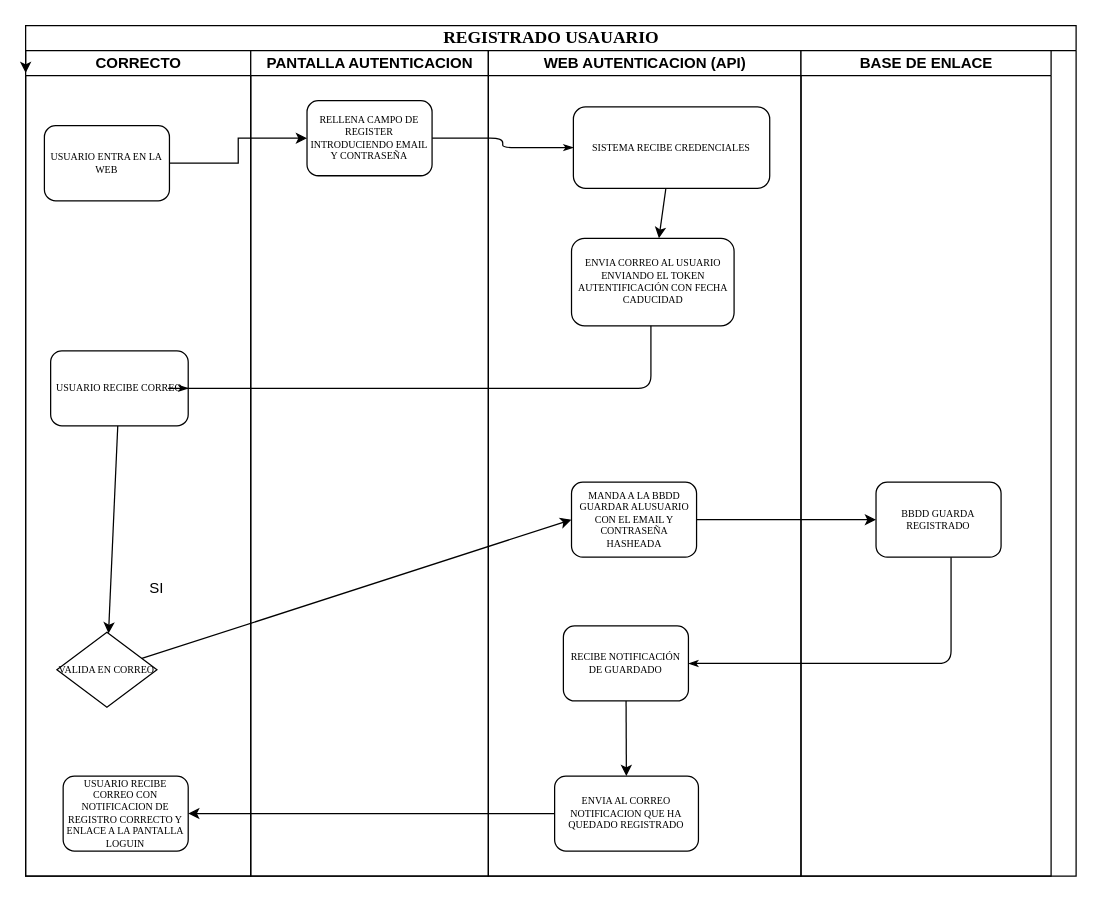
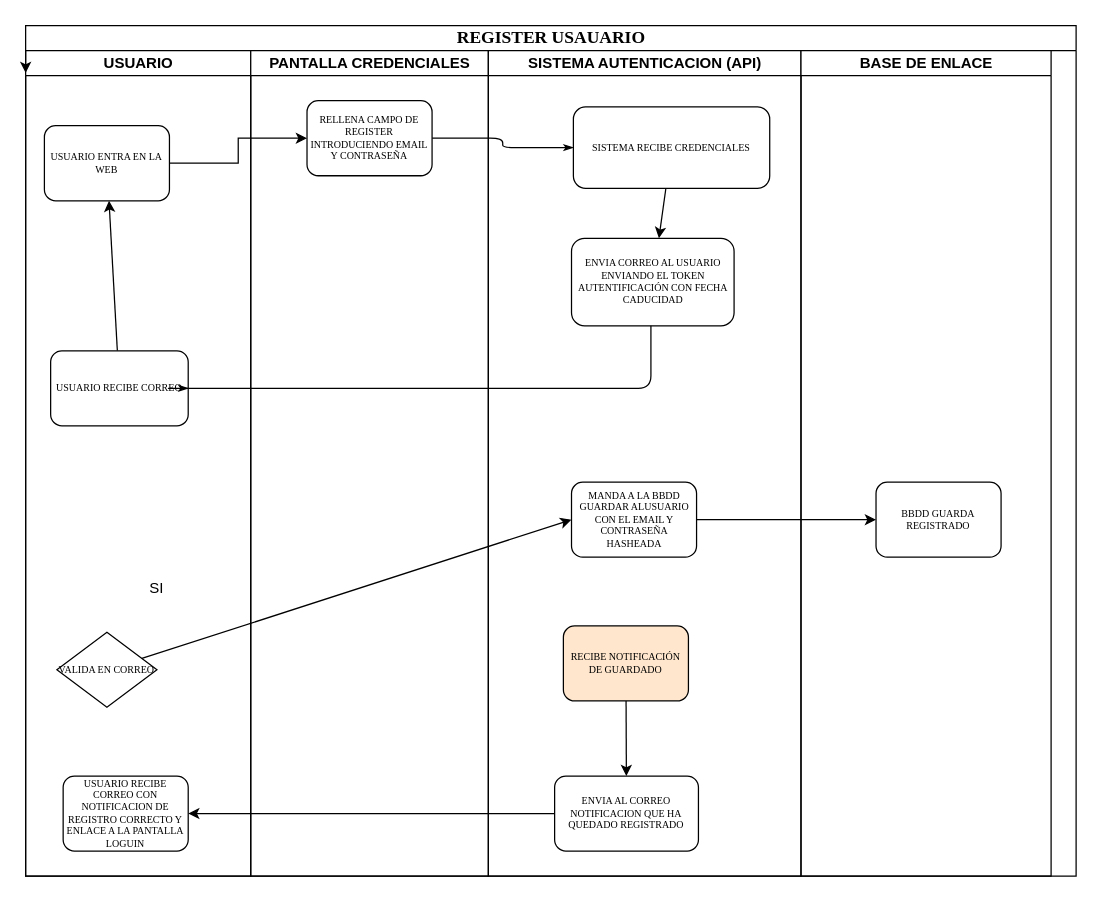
- <mxCell id="2" value="&lt;font style=&quot;font-size: 14px;&quot;&gt;REGISTRADO USAUARIO&lt;/font&gt;" style="swimlane;html=1;childLayout=stackLayout;startSize=20;rounded=0;shadow=0;labelBackgroundColor=none;strokeWidth=1;fontFamily=Verdana;fontSize=8;align=center;" parent="1" vertex="1"><mxGeometry x="20" y="20" width="840" height="680" as="geometry" /></mxCell>
+ <mxCell id="2" value="&lt;font style=&quot;font-size: 14px;&quot;&gt;REGISTER USAUARIO&lt;/font&gt;" style="swimlane;html=1;childLayout=stackLayout;startSize=20;rounded=0;shadow=0;labelBackgroundColor=none;strokeWidth=1;fontFamily=Verdana;fontSize=8;align=center;" parent="1" vertex="1"><mxGeometry x="20" y="20" width="840" height="680" as="geometry" /></mxCell>
- <mxCell id="3" value="CORRECTO" style="swimlane;html=1;startSize=20;" parent="2" vertex="1"><mxGeometry y="20" width="180" height="660" as="geometry" /></mxCell>
+ <mxCell id="3" value="USUARIO" style="swimlane;html=1;startSize=20;" parent="2" vertex="1"><mxGeometry y="20" width="180" height="660" as="geometry" /></mxCell>
- <mxCell id="11" value="PANTALLA AUTENTICACION" style="swimlane;html=1;startSize=20;" parent="2" vertex="1"><mxGeometry x="180" y="20" width="190" height="660" as="geometry" /></mxCell>
+ <mxCell id="11" value="PANTALLA CREDENCIALES" style="swimlane;html=1;startSize=20;" parent="2" vertex="1"><mxGeometry x="180" y="20" width="190" height="660" as="geometry" /></mxCell>
- <mxCell id="13" value="WEB AUTENTICACION (API)" style="swimlane;html=1;startSize=20;" parent="2" vertex="1"><mxGeometry x="370" y="20" width="250" height="660" as="geometry" /></mxCell>
+ <mxCell id="13" value="SISTEMA AUTENTICACION (API)" style="swimlane;html=1;startSize=20;" parent="2" vertex="1"><mxGeometry x="370" y="20" width="250" height="660" as="geometry" /></mxCell>
- <mxCell id="6" value="" style="edgeStyle=none;html=1;" parent="3" source="7" target="8" edge="1"><mxGeometry relative="1" as="geometry" /></mxCell>
+ <mxCell id="6" value="" style="edgeStyle=none;html=1;" parent="3" source="7" target="4" edge="1"><mxGeometry relative="1" as="geometry" /></mxCell>
- <mxCell id="17" value="RECIBE NOTIFICACIÓN DE GUARDADO" style="rounded=1;whiteSpace=wrap;html=1;shadow=0;labelBackgroundColor=none;strokeWidth=1;fontFamily=Verdana;fontSize=8;align=center;" parent="13" vertex="1"><mxGeometry x="60" y="460" width="100" height="60" as="geometry" /></mxCell>
+ <mxCell id="17" value="RECIBE NOTIFICACIÓN DE GUARDADO" style="rounded=1;whiteSpace=wrap;html=1;shadow=0;labelBackgroundColor=none;strokeWidth=1;fontFamily=Verdana;fontSize=8;align=center;fillColor=#ffe6cc;" parent="13" vertex="1"><mxGeometry x="60" y="460" width="100" height="60" as="geometry" /></mxCell>
- <mxCell id="25" style="edgeStyle=orthogonalEdgeStyle;rounded=1;html=1;labelBackgroundColor=none;startArrow=none;startFill=0;startSize=5;endArrow=classicThin;endFill=1;endSize=5;jettySize=auto;orthogonalLoop=1;strokeWidth=1;fontFamily=Verdana;fontSize=8;entryX=1;entryY=0.5;entryDx=0;entryDy=0;" parent="2" source="23" target="17" edge="1"><mxGeometry relative="1" as="geometry"><Array as="points"><mxPoint x="740" y="510" /></Array></mxGeometry></mxCell>
